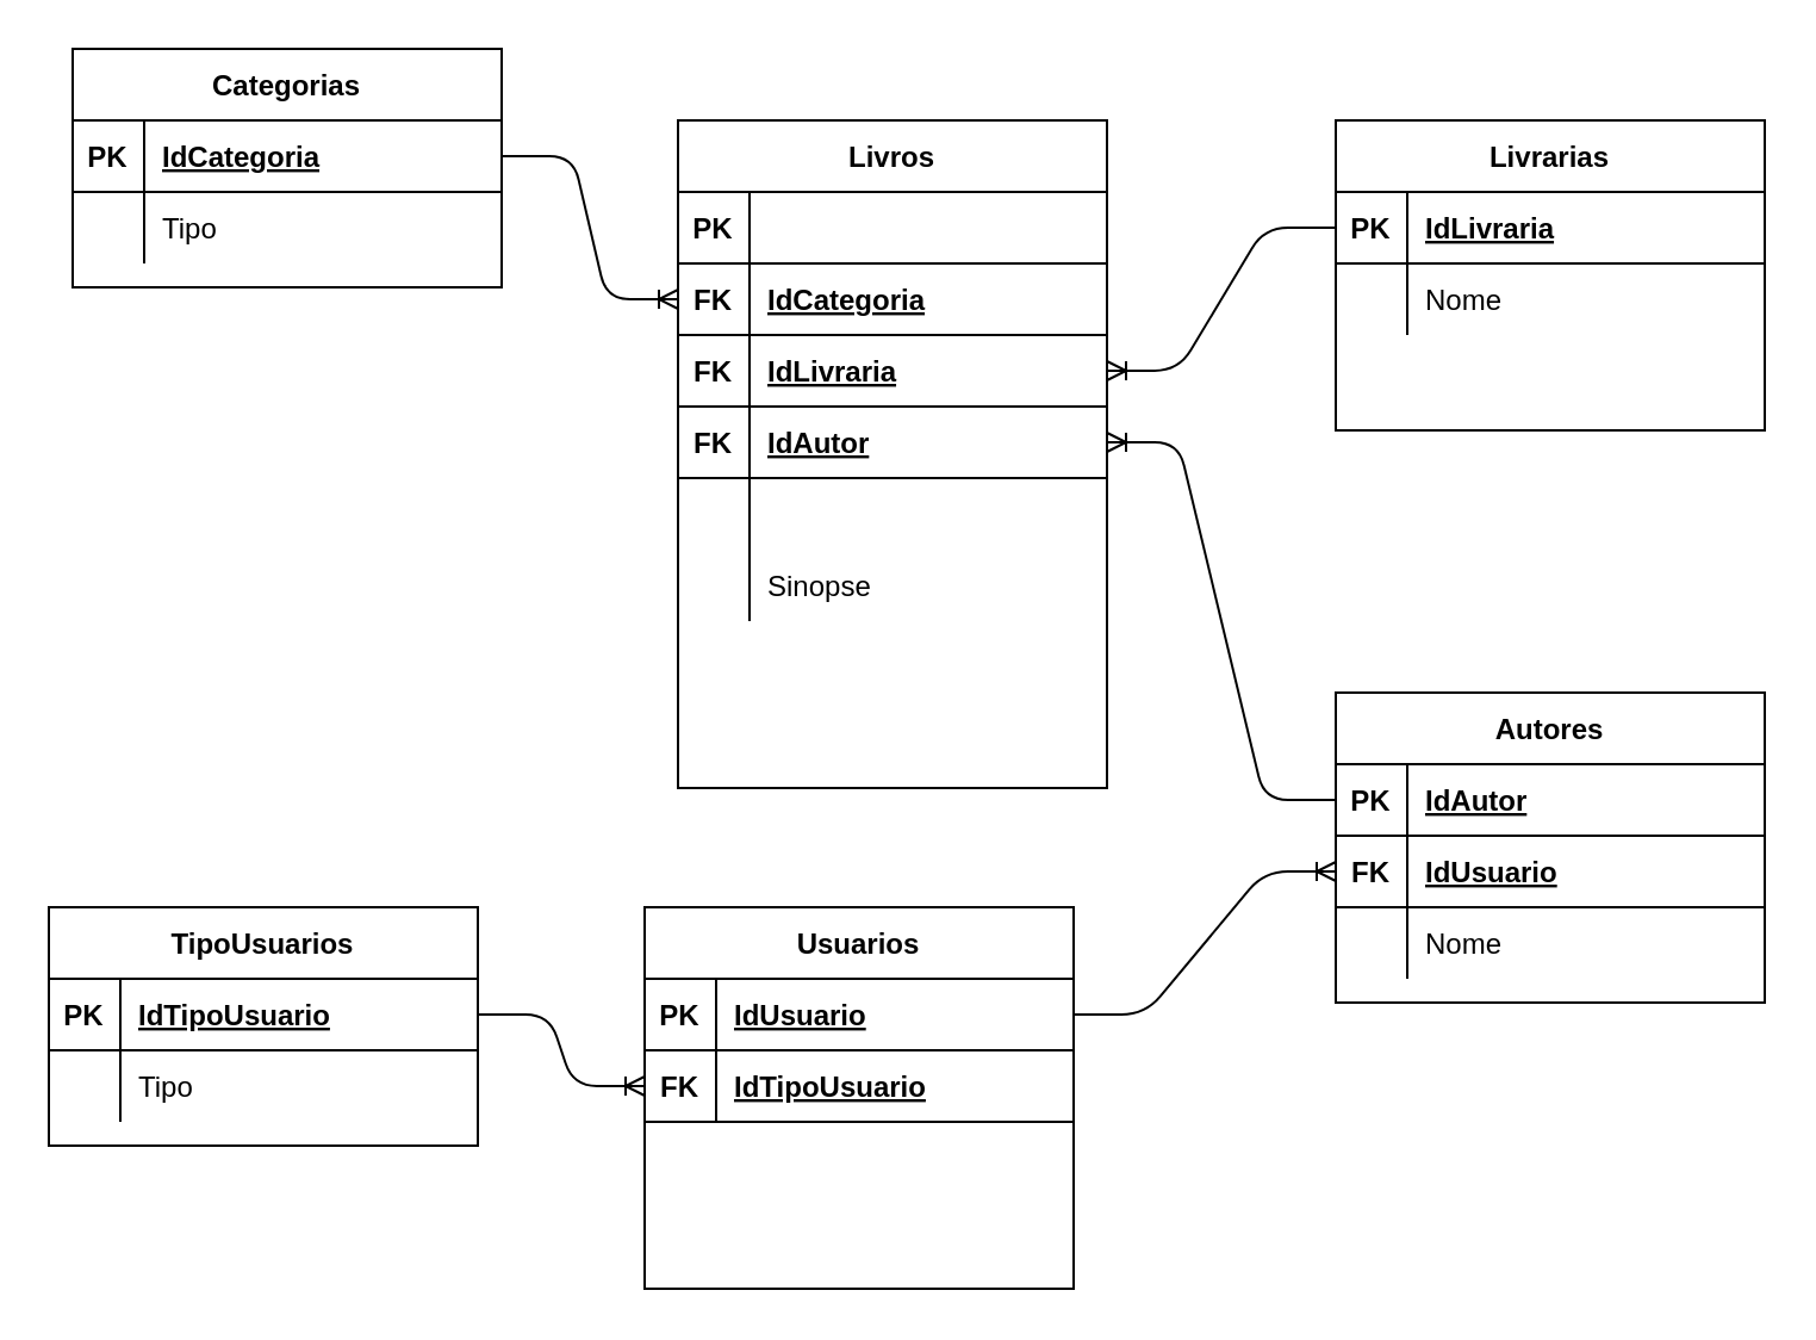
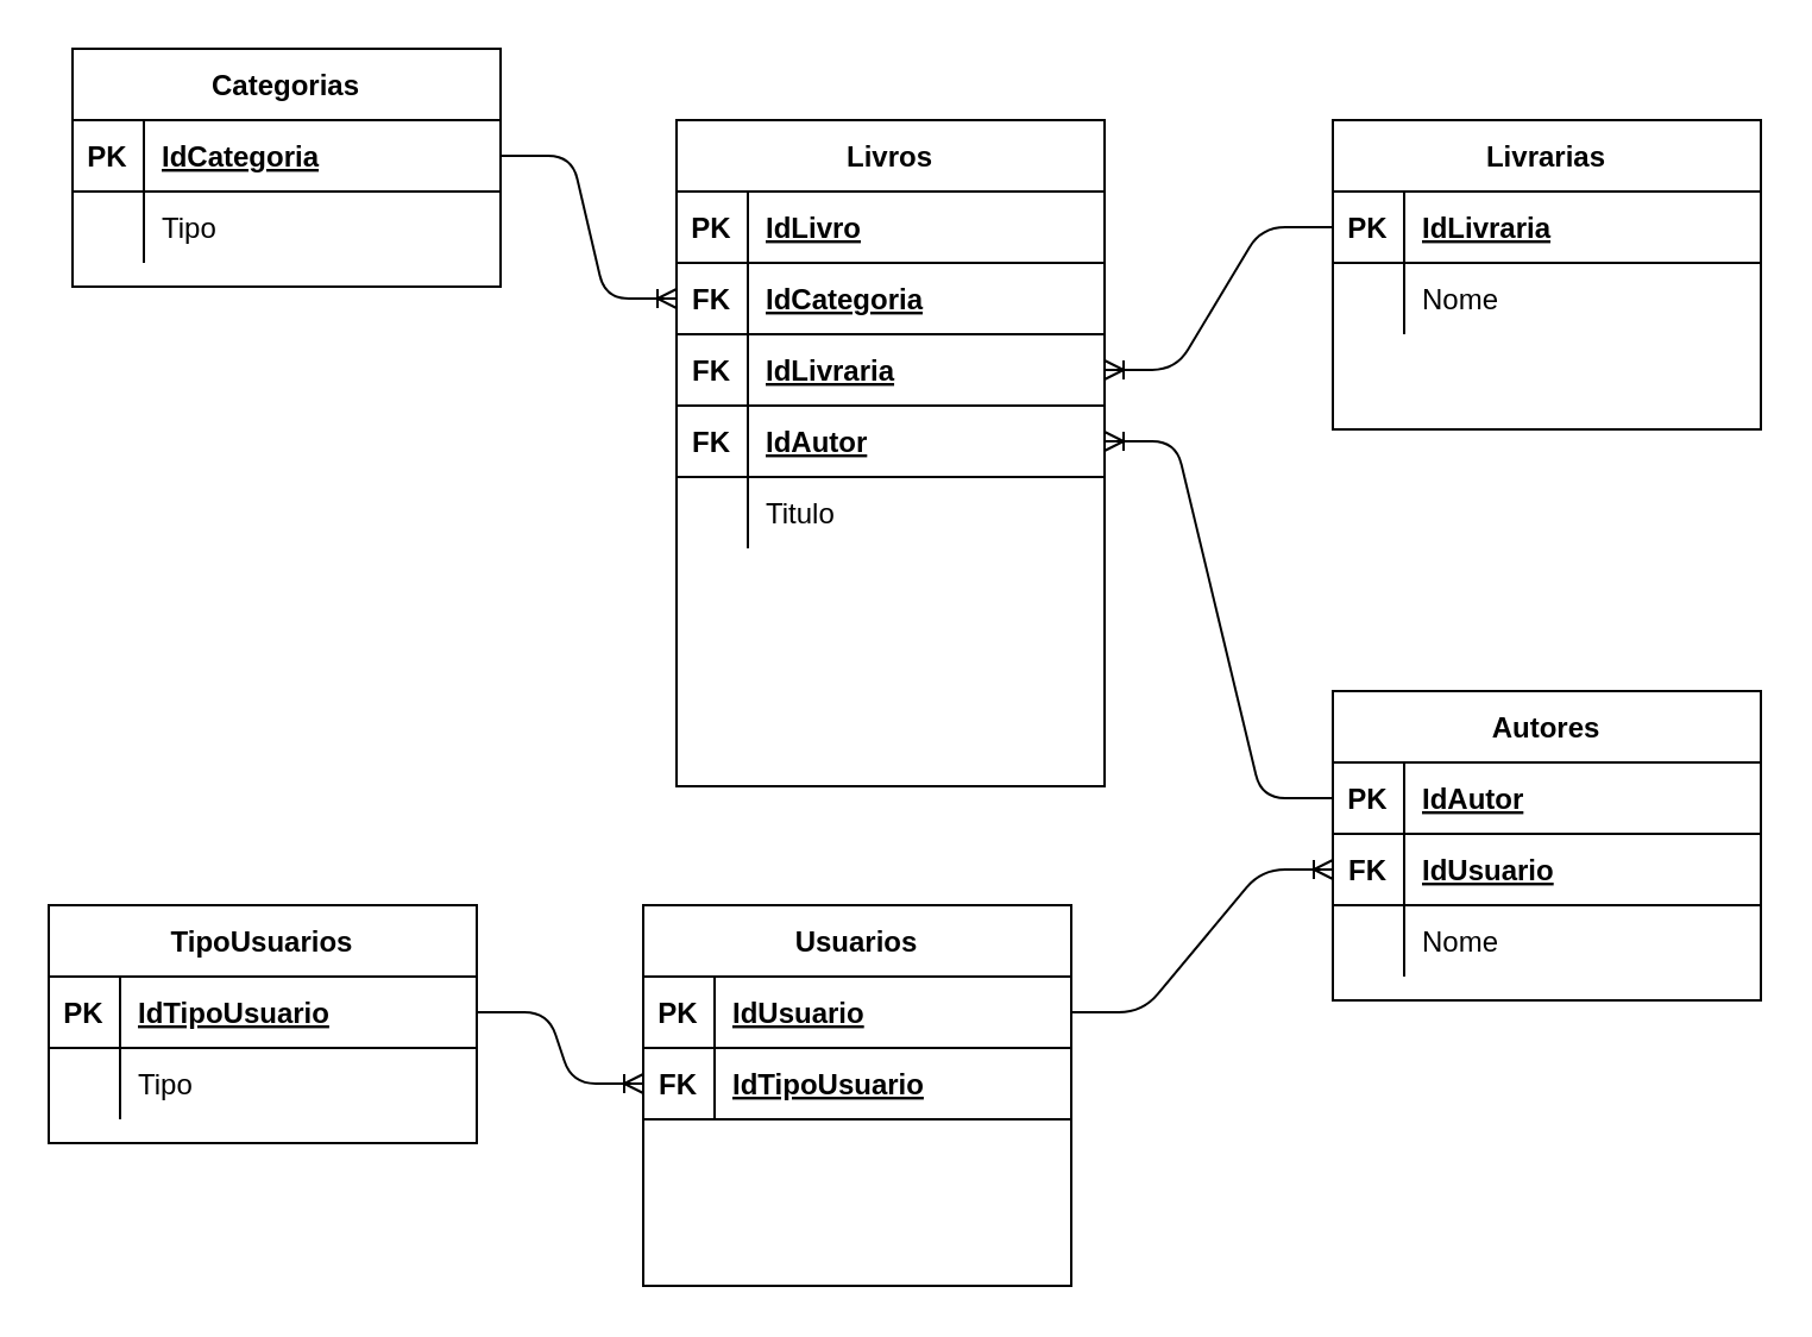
+ <mxCell id="12" value="IdLivro" style="shape=partialRectangle;connectable=0;fillColor=none;top=0;left=0;bottom=0;right=0;align=left;spacingLeft=6;fontStyle=5;overflow=hidden;" vertex="1" parent="10"><mxGeometry x="30" width="150" height="30" as="geometry" /></mxCell>
+ <mxCell id="24" value="Titulo" style="shape=partialRectangle;connectable=0;fillColor=none;top=0;left=0;bottom=0;right=0;align=left;spacingLeft=6;overflow=hidden;" vertex="1" parent="22"><mxGeometry x="30" width="150" height="30" as="geometry" /></mxCell>
- <mxCell id="27" value="Sinopse" style="shape=partialRectangle;connectable=0;fillColor=none;top=0;left=0;bottom=0;right=0;align=left;spacingLeft=6;overflow=hidden;" vertex="1" parent="25"><mxGeometry x="30" width="150" height="30" as="geometry" /></mxCell>
